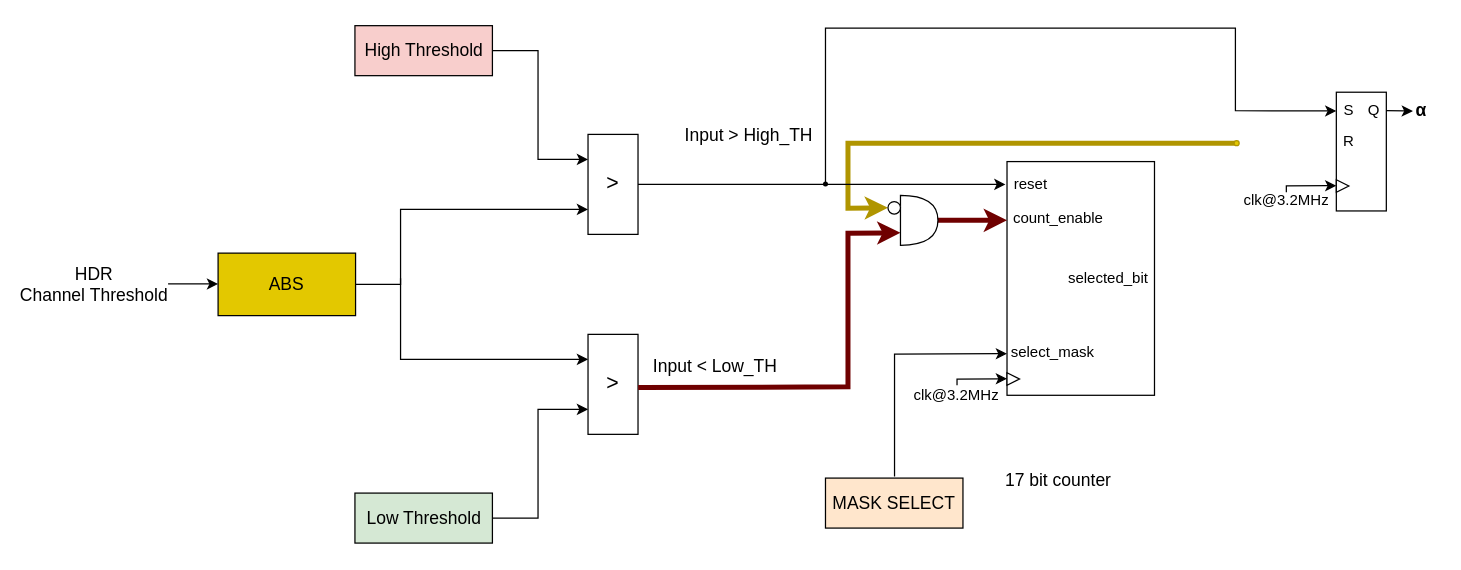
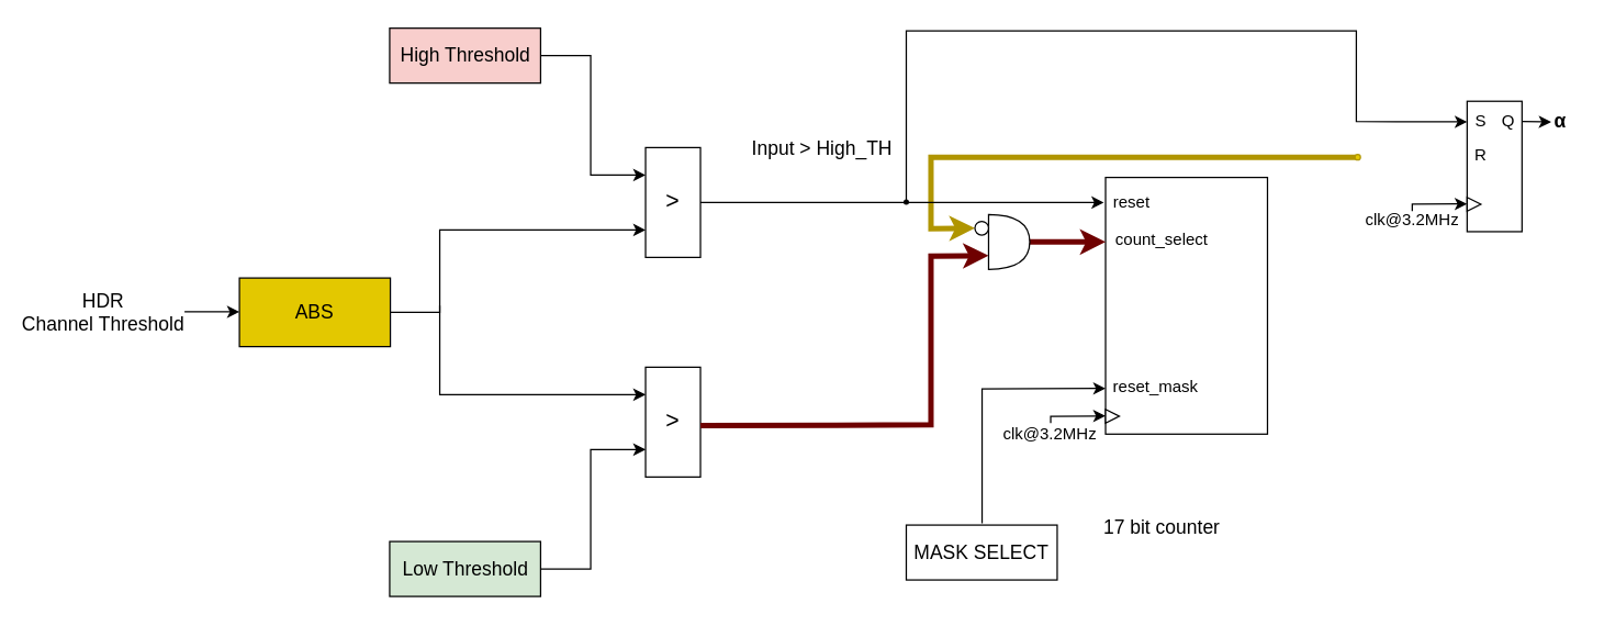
- <mxCell id="25" value="count_enable" style="text;html=1;align=center;verticalAlign=middle;whiteSpace=wrap;rounded=0;" parent="1" vertex="1"><mxGeometry x="805.25" y="158.75" width="82.75" height="30" as="geometry" /></mxCell>
+ <mxCell id="25" value="count_select" style="text;html=1;align=center;verticalAlign=middle;whiteSpace=wrap;rounded=0;" parent="1" vertex="1"><mxGeometry x="805.25" y="158.75" width="82.75" height="30" as="geometry" /></mxCell>
- <mxCell id="27" value="selected_bit" style="text;html=1;align=center;verticalAlign=middle;whiteSpace=wrap;rounded=0;" parent="1" vertex="1"><mxGeometry x="848.75" y="207.25" width="74.5" height="30" as="geometry" /></mxCell>
- <mxCell id="22" value="select_mask" style="text;html=1;align=center;verticalAlign=middle;whiteSpace=wrap;rounded=0;" parent="1" vertex="1"><mxGeometry x="805.25" y="266.75" width="73.5" height="30" as="geometry" /></mxCell>
+ <mxCell id="22" value="reset_mask" style="text;html=1;align=center;verticalAlign=middle;whiteSpace=wrap;rounded=0;" parent="1" vertex="1"><mxGeometry x="805.25" y="266.75" width="73.5" height="30" as="geometry" /></mxCell>
- <mxCell id="16" value="&lt;font style=&quot;font-size: 14px;&quot;&gt;Input &amp;lt; Low_TH&lt;/font&gt;" style="text;html=1;align=center;verticalAlign=middle;whiteSpace=wrap;rounded=0;" parent="1" vertex="1"><mxGeometry x="517" y="277.75" width="110" height="30" as="geometry" /></mxCell>
- <mxCell id="41" value="&lt;font style=&quot;font-size: 14px;&quot;&gt;MASK SELECT&lt;/font&gt;" style="rounded=0;whiteSpace=wrap;html=1;fillColor=#ffe6cc;" parent="1" vertex="1"><mxGeometry x="660" y="382" width="110" height="40" as="geometry" /></mxCell>
+ <mxCell id="41" value="&lt;font style=&quot;font-size: 14px;&quot;&gt;MASK SELECT&lt;/font&gt;" style="rounded=0;whiteSpace=wrap;html=1;" parent="1" vertex="1"><mxGeometry x="660" y="382" width="110" height="40" as="geometry" /></mxCell>
